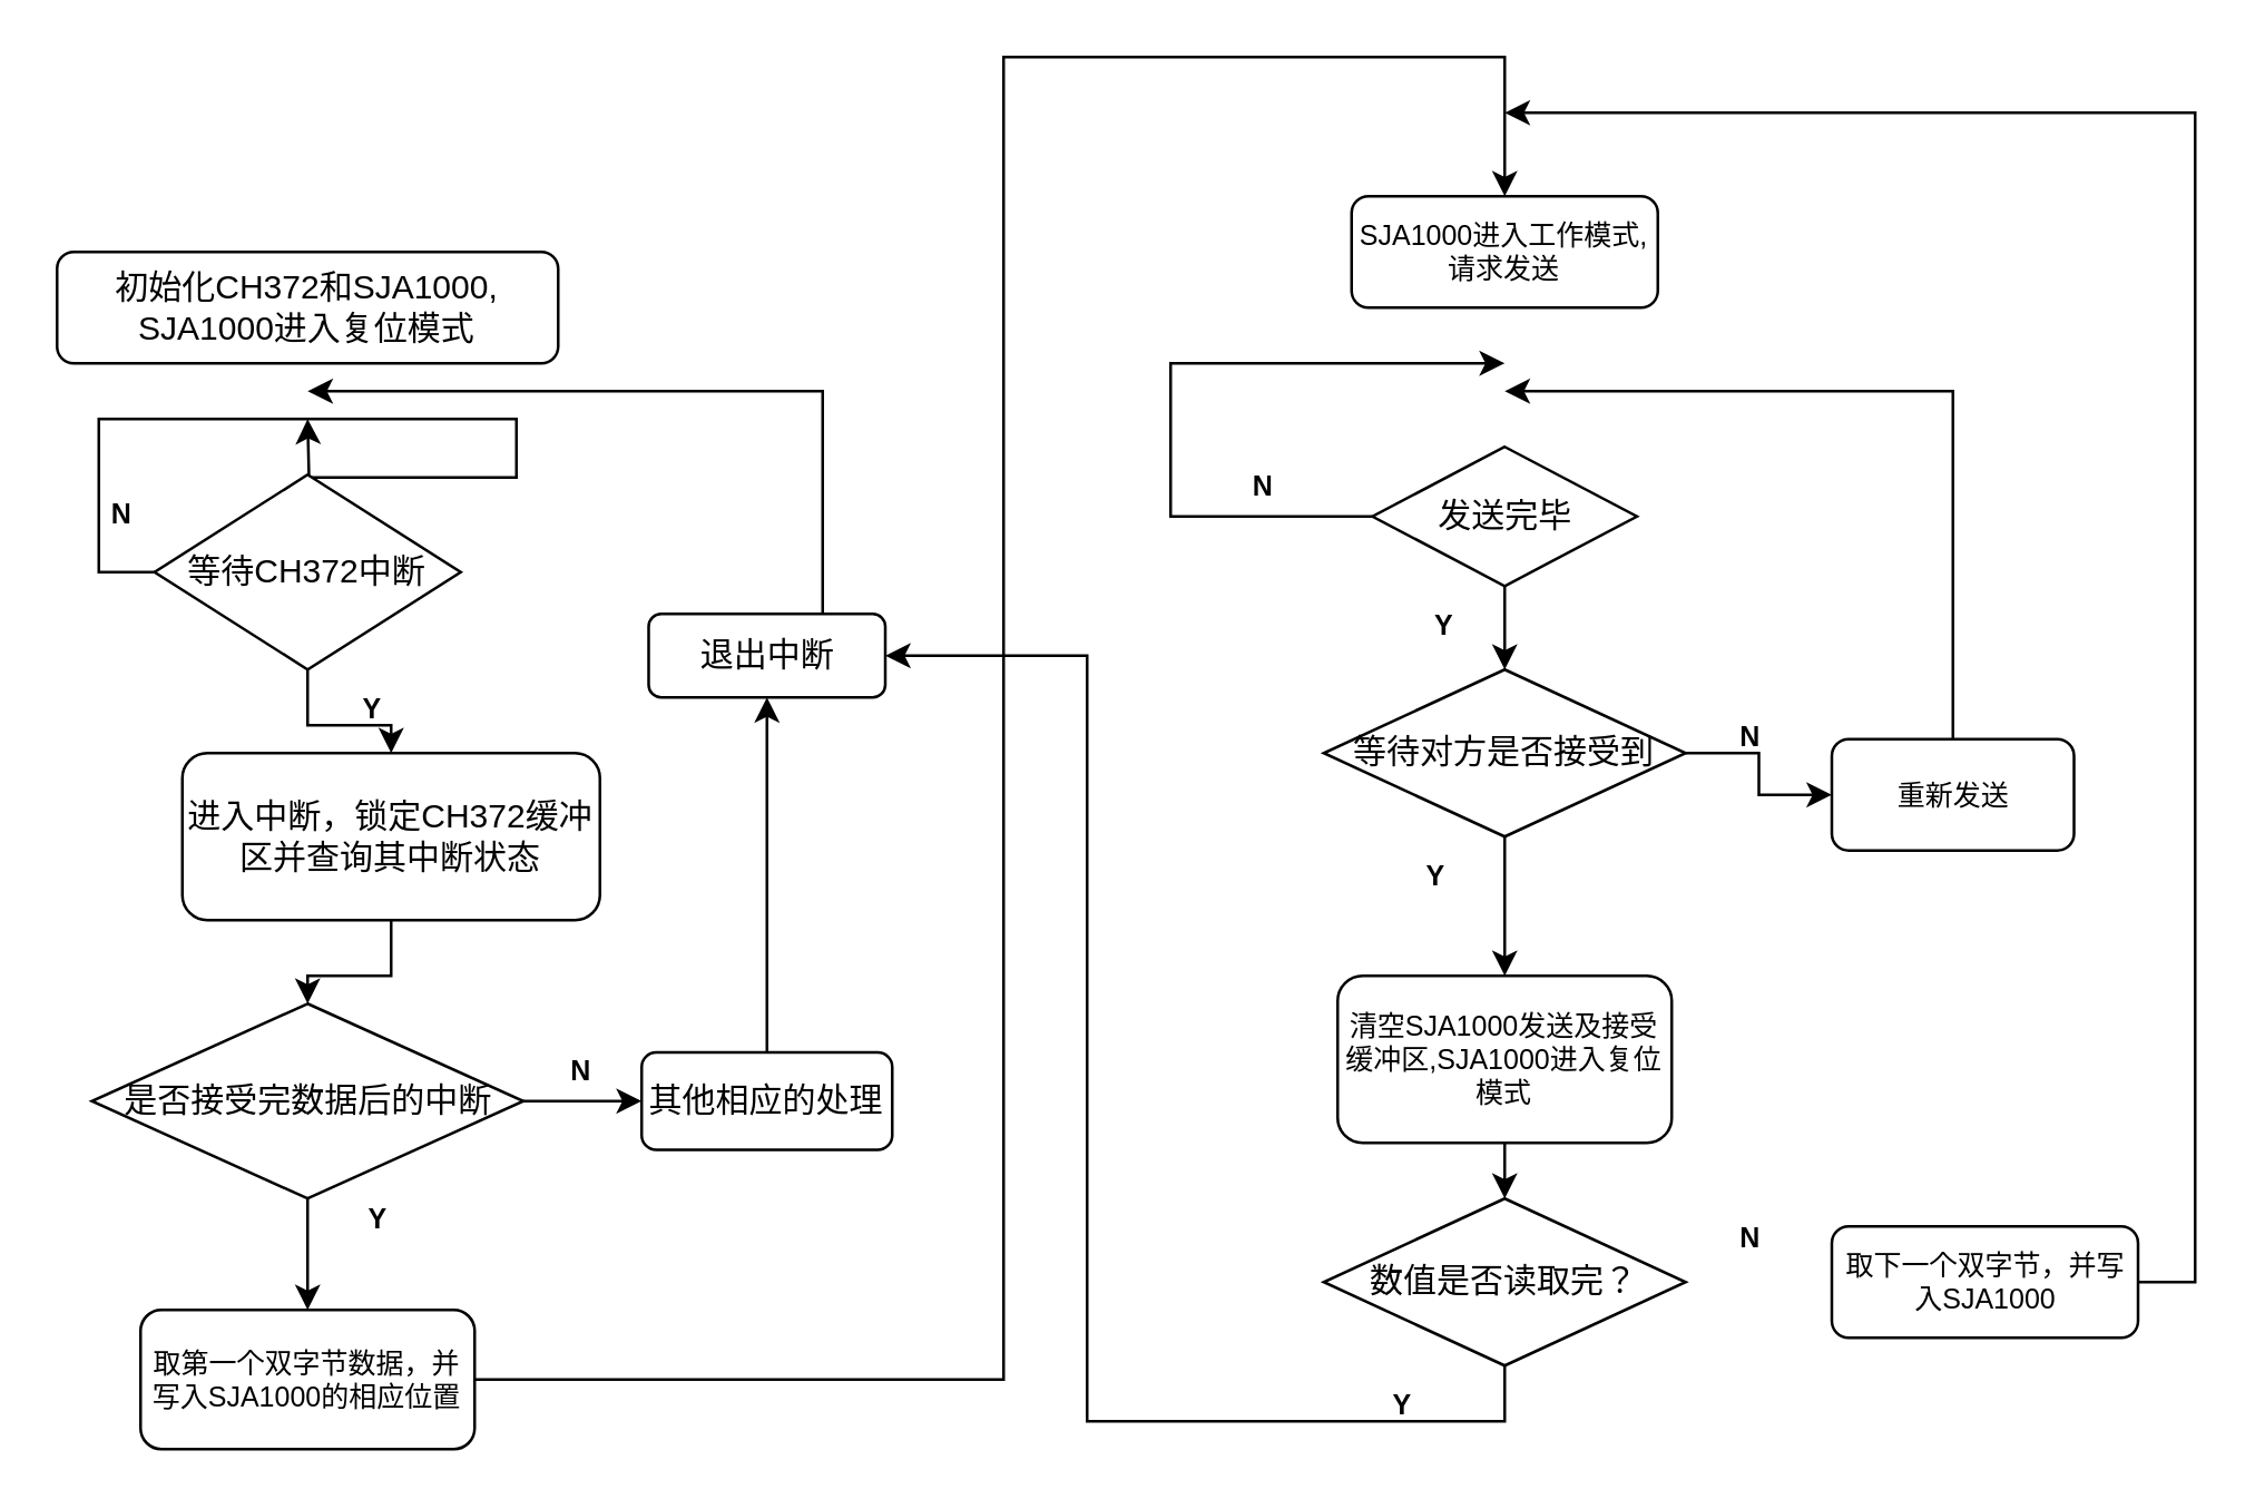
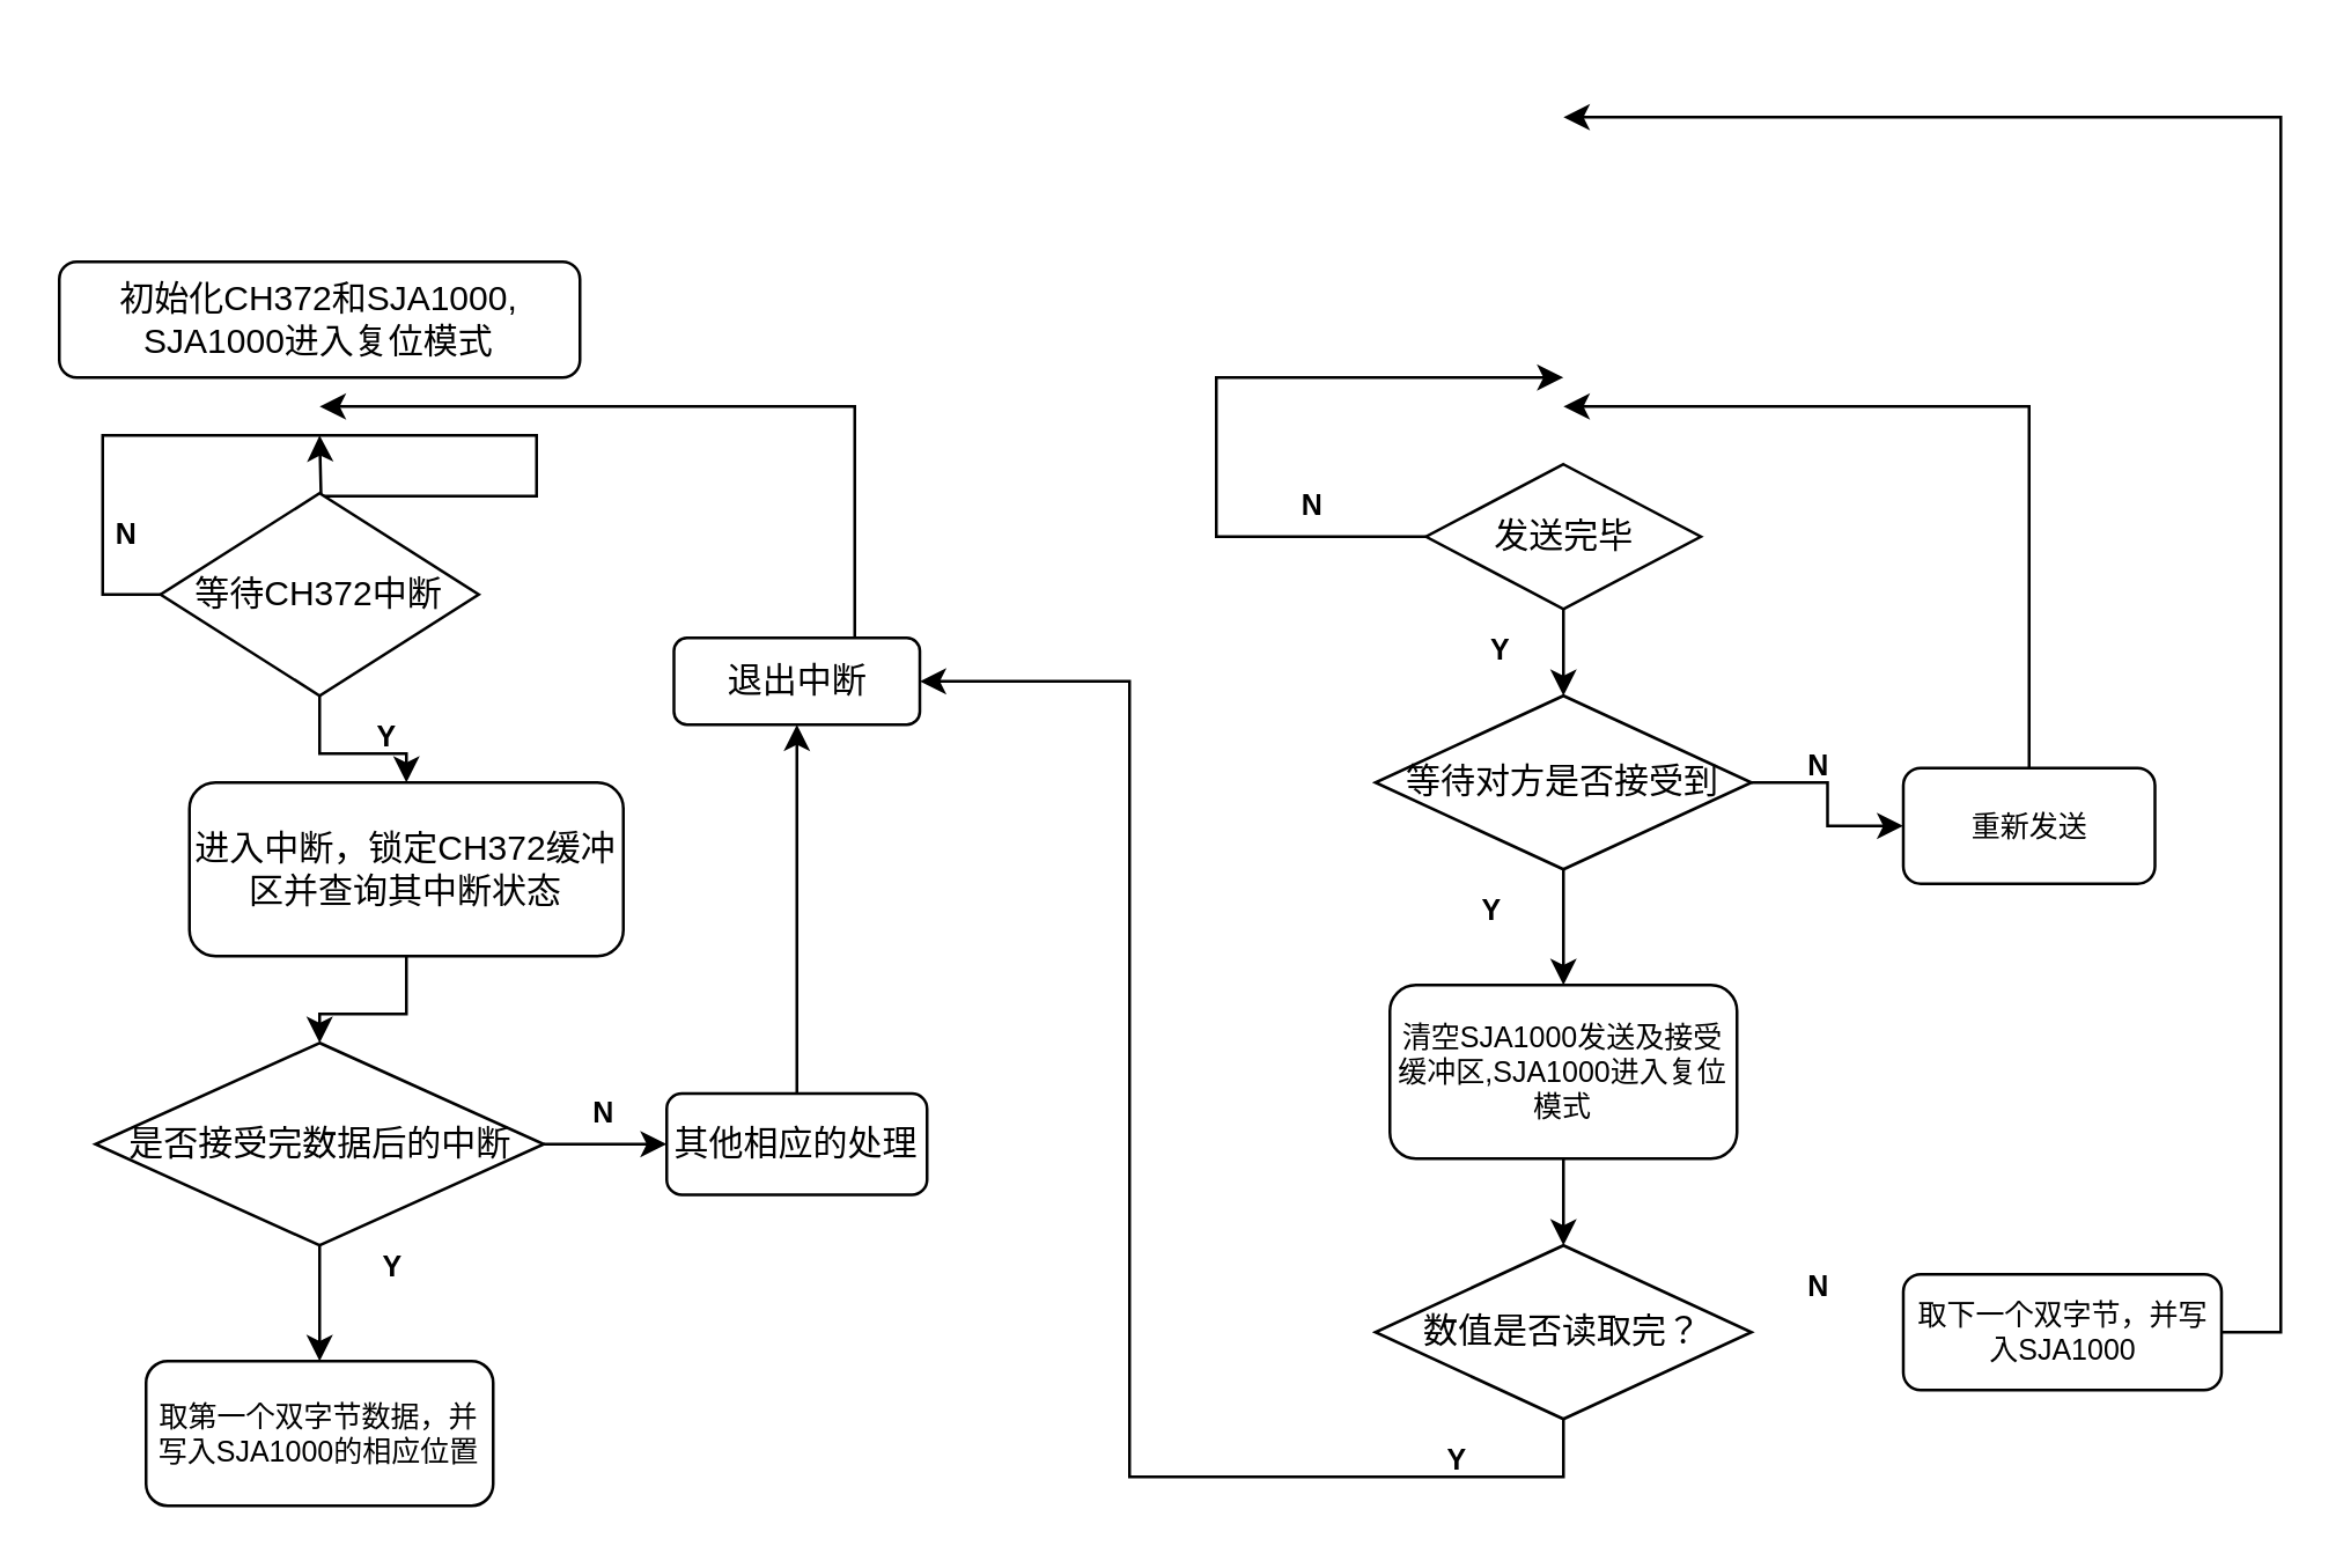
- <mxCell id="21" value="SJA1000进入工作模式,请求发送" style="rounded=1;whiteSpace=wrap;html=1;fontSize=10;" vertex="1" parent="1"><mxGeometry x="485" y="70" width="110" height="40" as="geometry" /></mxCell>
- <mxCell id="29" value="清空SJA1000发送及接受缓冲区,SJA1000进入复位模式" style="rounded=1;whiteSpace=wrap;html=1;fontSize=10;" vertex="1" parent="1"><mxGeometry x="480" y="350" width="120" height="60" as="geometry" /></mxCell>
+ <mxCell id="29" value="清空SJA1000发送及接受缓冲区,SJA1000进入复位模式" style="rounded=1;whiteSpace=wrap;html=1;fontSize=10;" vertex="1" parent="1"><mxGeometry x="480" y="340" width="120" height="60" as="geometry" /></mxCell>
- <mxCell id="19" value="" style="edgeStyle=orthogonalEdgeStyle;rounded=0;orthogonalLoop=1;jettySize=auto;html=1;fontSize=10;entryX=0.5;entryY=0;entryDx=0;entryDy=0;" edge="1" parent="1" source="20" target="21"><mxGeometry relative="1" as="geometry"><Array as="points"><mxPoint x="360" y="495" /><mxPoint x="360" y="20" /><mxPoint x="540" y="20" /></Array></mxGeometry></mxCell>
